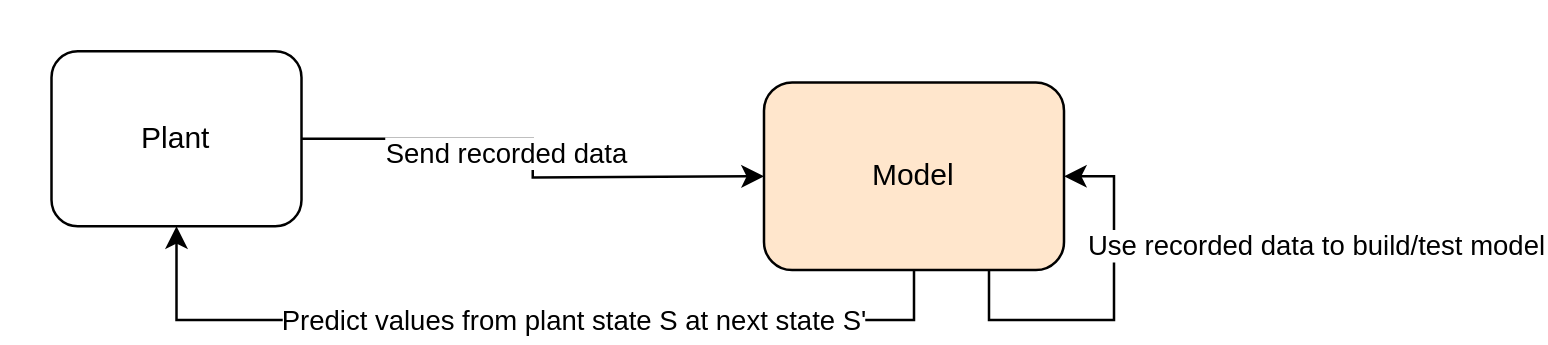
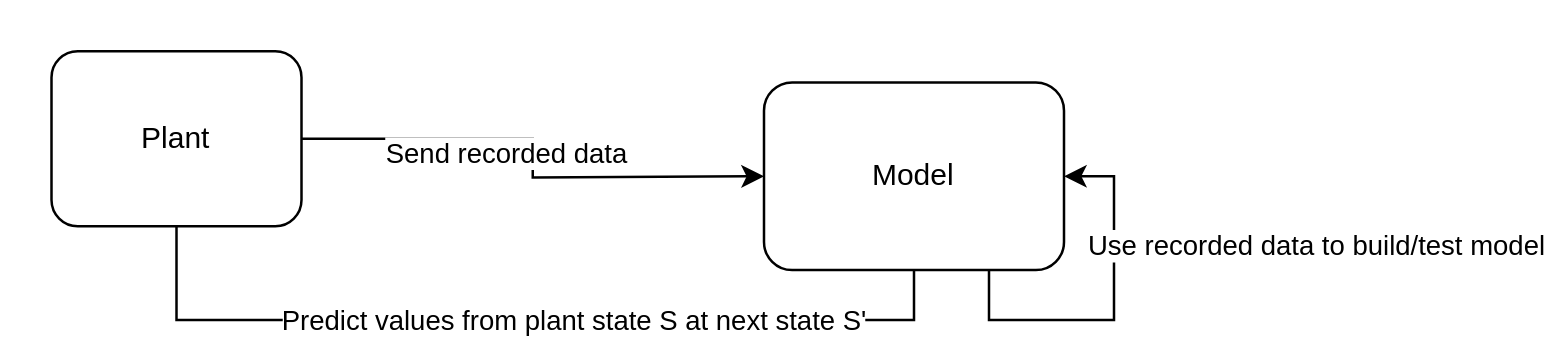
- <mxCell id="5" value="Model" style="rounded=1;whiteSpace=wrap;html=1;fillColor=#ffe6cc;" parent="1" vertex="1"><mxGeometry x="305" y="32.5" width="120" height="75" as="geometry" /></mxCell>
+ <mxCell id="5" value="Model" style="rounded=1;whiteSpace=wrap;html=1;" parent="1" vertex="1"><mxGeometry x="305" y="32.5" width="120" height="75" as="geometry" /></mxCell>
- <mxCell id="6" style="edgeStyle=orthogonalEdgeStyle;rounded=0;orthogonalLoop=1;jettySize=auto;html=1;entryX=0.5;entryY=1;entryDx=0;entryDy=0;exitX=0.5;exitY=1;exitDx=0;exitDy=0;" edge="1" parent="1" source="5" target="4"><mxGeometry relative="1" as="geometry"><mxPoint x="305" y="225.034" as="sourcePoint" /></mxGeometry></mxCell>
+ <mxCell id="6" style="edgeStyle=orthogonalEdgeStyle;rounded=0;orthogonalLoop=1;jettySize=auto;html=1;entryX=0.5;entryY=1;entryDx=0;entryDy=0;exitX=0.5;exitY=1;exitDx=0;exitDy=0;endArrow=none;" edge="1" parent="1" source="5" target="4"><mxGeometry relative="1" as="geometry"><mxPoint x="305" y="225.034" as="sourcePoint" /></mxGeometry></mxCell>
